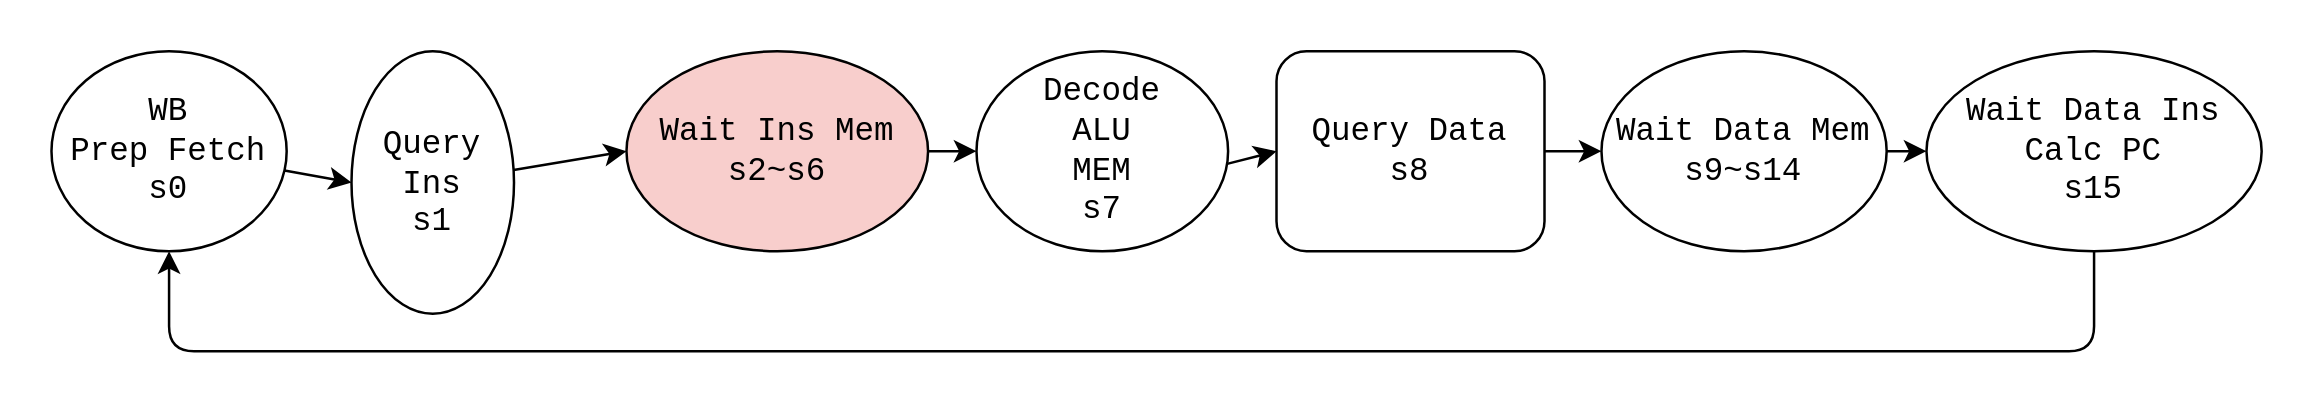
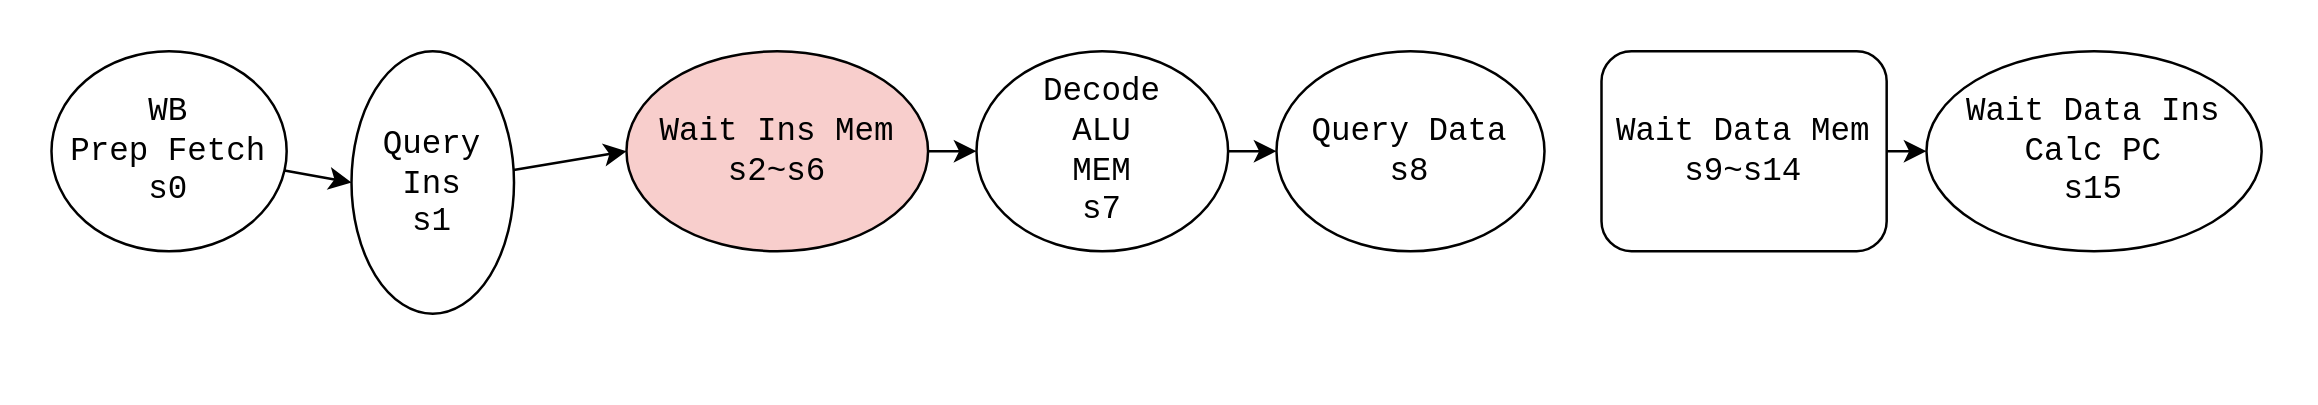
- <mxCell id="13" value="Query Data&lt;br&gt;s8" style="whiteSpace=wrap;html=1;fontFamily=Courier New;fontSize=13;rounded=1;" parent="1" vertex="1"><mxGeometry x="510" y="20" width="107.2" height="80" as="geometry" /></mxCell>
+ <mxCell id="13" value="Query Data&lt;br&gt;s8" style="ellipse;whiteSpace=wrap;html=1;fontFamily=Courier New;fontSize=13;" parent="1" vertex="1"><mxGeometry x="510" y="20" width="107.2" height="80" as="geometry" /></mxCell>
- <mxCell id="12" style="edgeStyle=none;html=1;entryX=0;entryY=0.5;entryDx=0;entryDy=0;" edge="1" parent="1" source="13" target="9"><mxGeometry relative="1" as="geometry" /></mxCell>
- <mxCell id="9" value="Wait Data Mem&lt;br style=&quot;font-size: 13px&quot;&gt;s9~s14" style="ellipse;whiteSpace=wrap;html=1;fontFamily=Courier New;fontSize=13;" parent="1" vertex="1"><mxGeometry x="640" y="20" width="114.07" height="80" as="geometry" /></mxCell>
+ <mxCell id="9" value="Wait Data Mem&lt;br style=&quot;font-size: 13px&quot;&gt;s9~s14" style="whiteSpace=wrap;html=1;fontFamily=Courier New;fontSize=13;rounded=1;" parent="1" vertex="1"><mxGeometry x="640" y="20" width="114.07" height="80" as="geometry" /></mxCell>
- <mxCell id="15" value="" style="edgeStyle=elbowEdgeStyle;elbow=horizontal;endArrow=classic;html=1;exitX=0.5;exitY=1;exitDx=0;exitDy=0;entryX=0.5;entryY=1;entryDx=0;entryDy=0;" edge="1" parent="1" source="14" target="3"><mxGeometry width="50" height="50" relative="1" as="geometry"><mxPoint x="560" y="200" as="sourcePoint" /><mxPoint x="610" y="150" as="targetPoint" /><Array as="points"><mxPoint x="460" y="140" /></Array></mxGeometry></mxCell>
